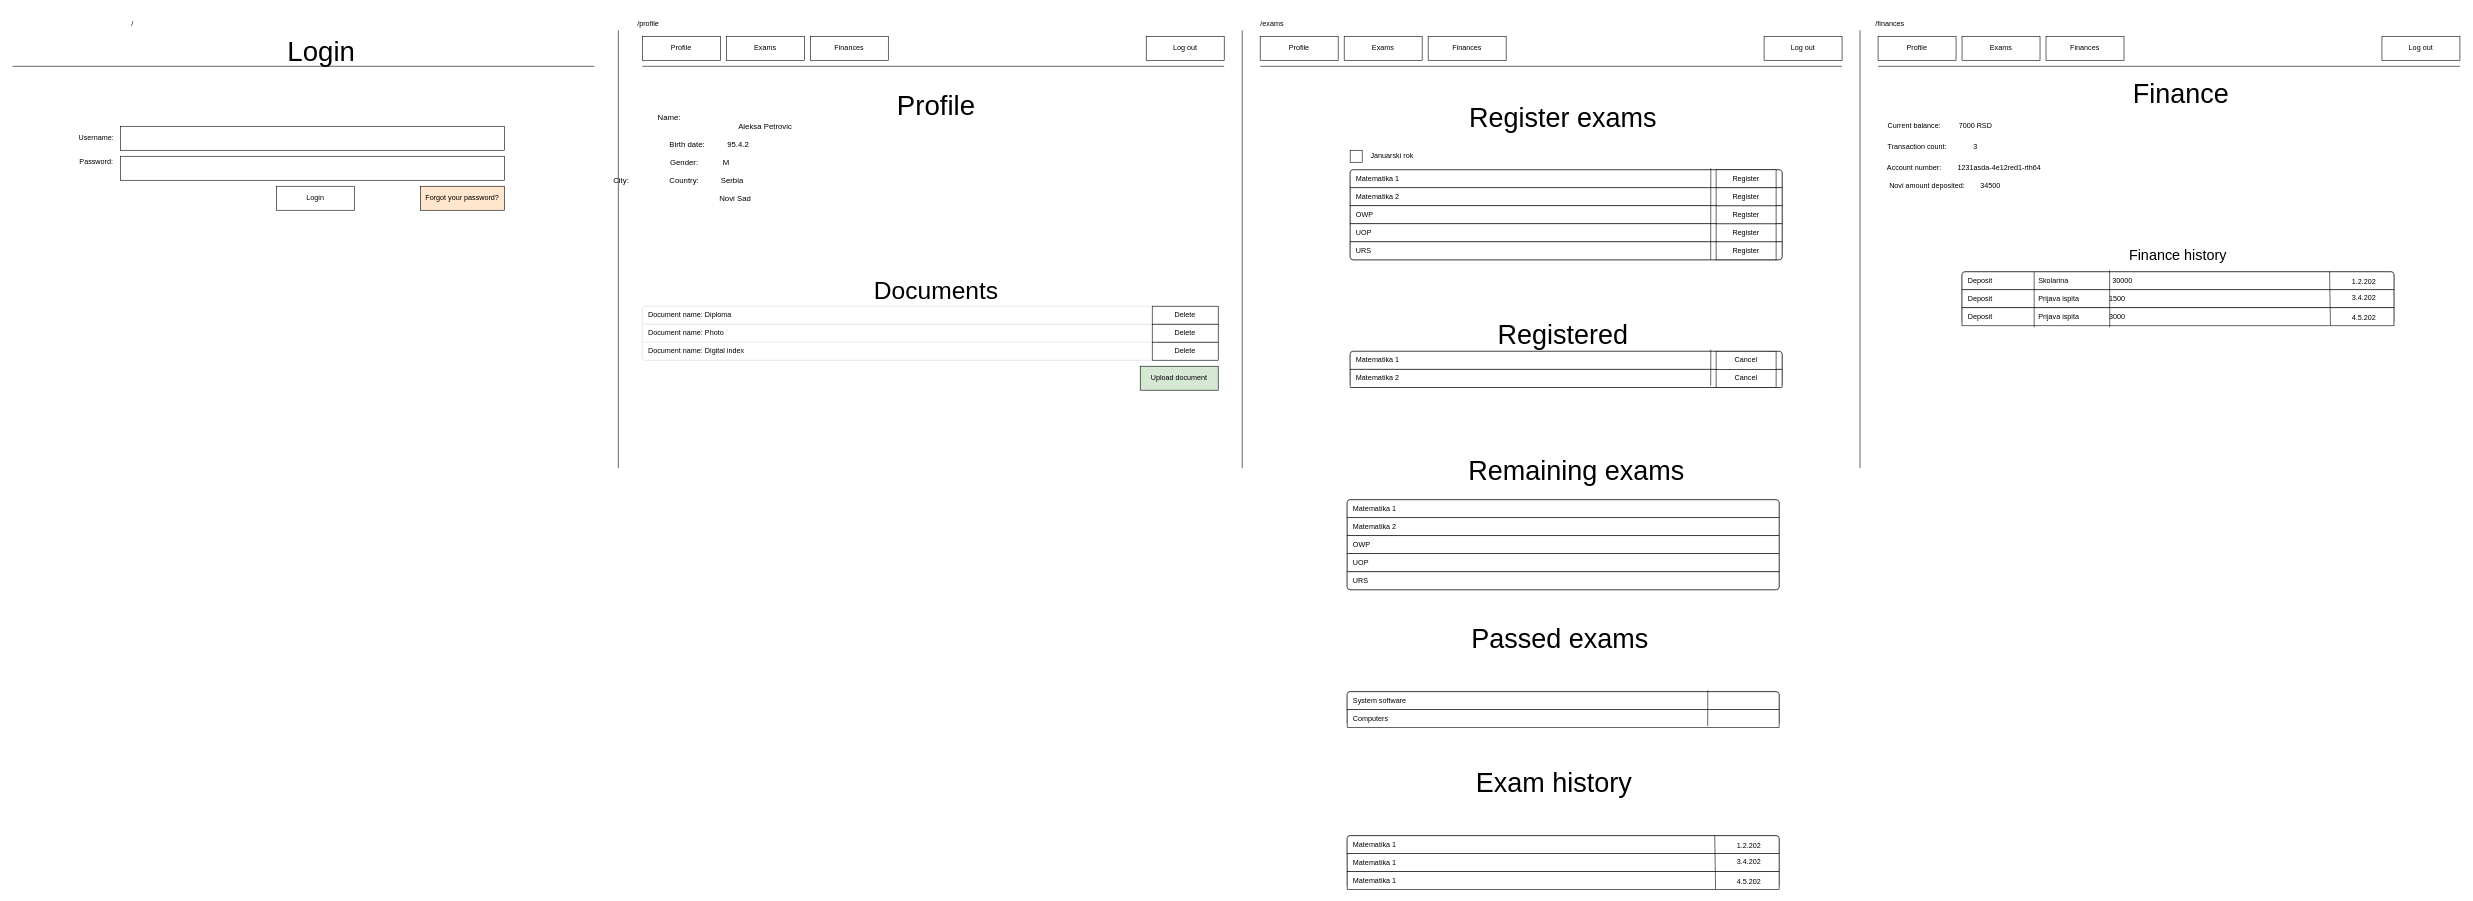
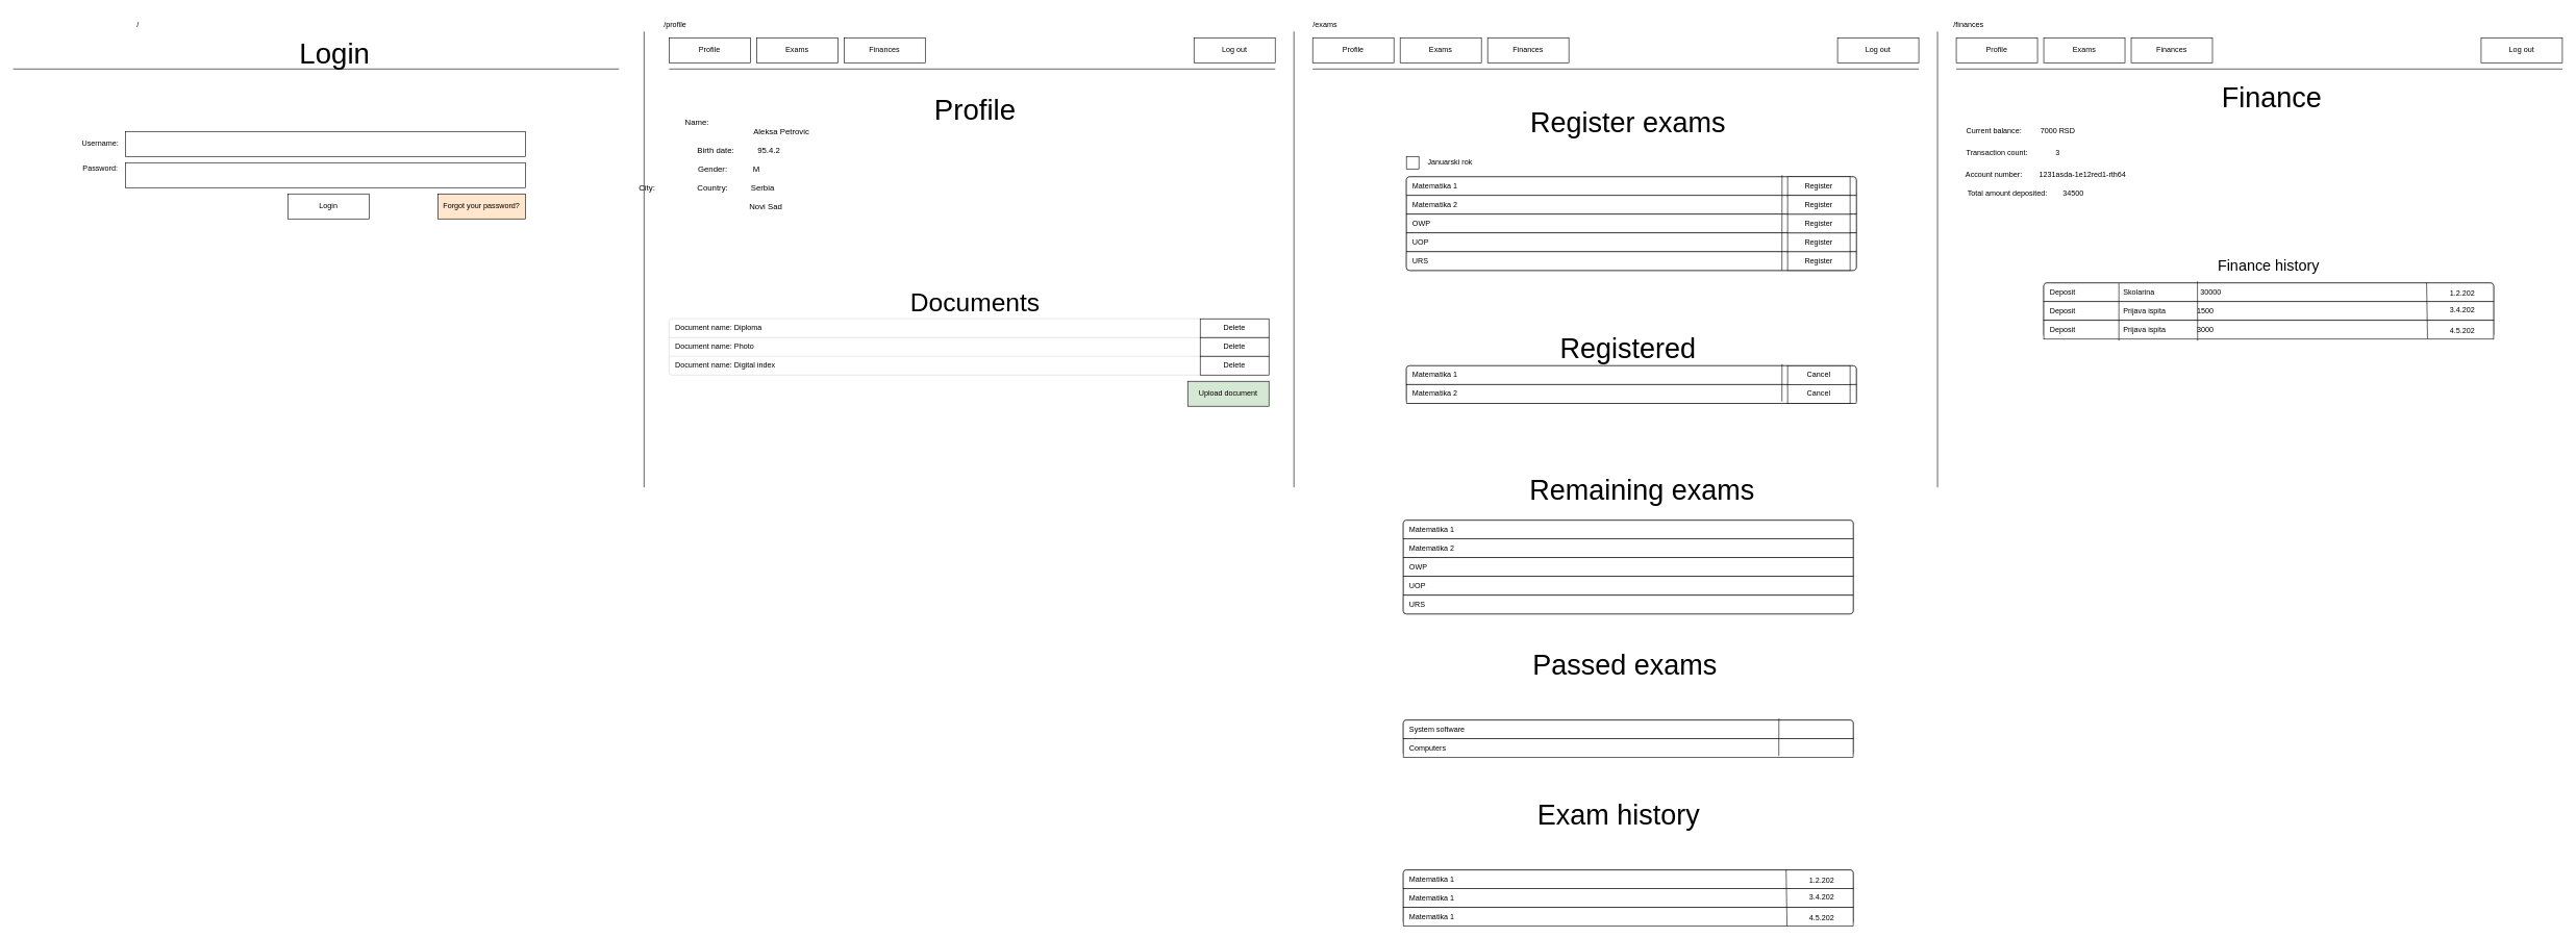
- <mxCell id="23" value="Aleksa Petrovic" style="text;html=1;strokeColor=none;fillColor=none;align=center;verticalAlign=middle;whiteSpace=wrap;rounded=0;strokeWidth=1;fontSize=13;" parent="1" vertex="1"><mxGeometry x="1225" y="200" width="100" height="20" as="geometry" /></mxCell>
+ <mxCell id="23" value="Aleksa Petrovic" style="text;html=1;strokeColor=none;fillColor=none;align=center;verticalAlign=middle;whiteSpace=wrap;rounded=0;strokeWidth=1;fontSize=13;" parent="1" vertex="1"><mxGeometry x="1200" y="200" width="100" height="20" as="geometry" /></mxCell>
- <mxCell id="84" value="1231asda-4e12red1-rth64" style="text;html=1;strokeColor=none;fillColor=none;align=center;verticalAlign=middle;whiteSpace=wrap;rounded=0;labelBackgroundColor=#ffffff;fontSize=12;" parent="1" vertex="1"><mxGeometry x="3255" y="270" width="155" height="20" as="geometry" /></mxCell>
+ <mxCell id="84" value="1231asda-1e12red1-rth64" style="text;html=1;strokeColor=none;fillColor=none;align=center;verticalAlign=middle;whiteSpace=wrap;rounded=0;labelBackgroundColor=#ffffff;fontSize=12;" parent="1" vertex="1"><mxGeometry x="3255" y="270" width="155" height="20" as="geometry" /></mxCell>
- <mxCell id="85" value="Novi amount deposited:" style="text;html=1;strokeColor=none;fillColor=none;align=center;verticalAlign=middle;whiteSpace=wrap;rounded=0;labelBackgroundColor=#ffffff;fontSize=12;" parent="1" vertex="1"><mxGeometry x="3137.5" y="300" width="147.5" height="20" as="geometry" /></mxCell>
+ <mxCell id="85" value="Total amount deposited:" style="text;html=1;strokeColor=none;fillColor=none;align=center;verticalAlign=middle;whiteSpace=wrap;rounded=0;labelBackgroundColor=#ffffff;fontSize=12;" parent="1" vertex="1"><mxGeometry x="3137.5" y="300" width="147.5" height="20" as="geometry" /></mxCell>
